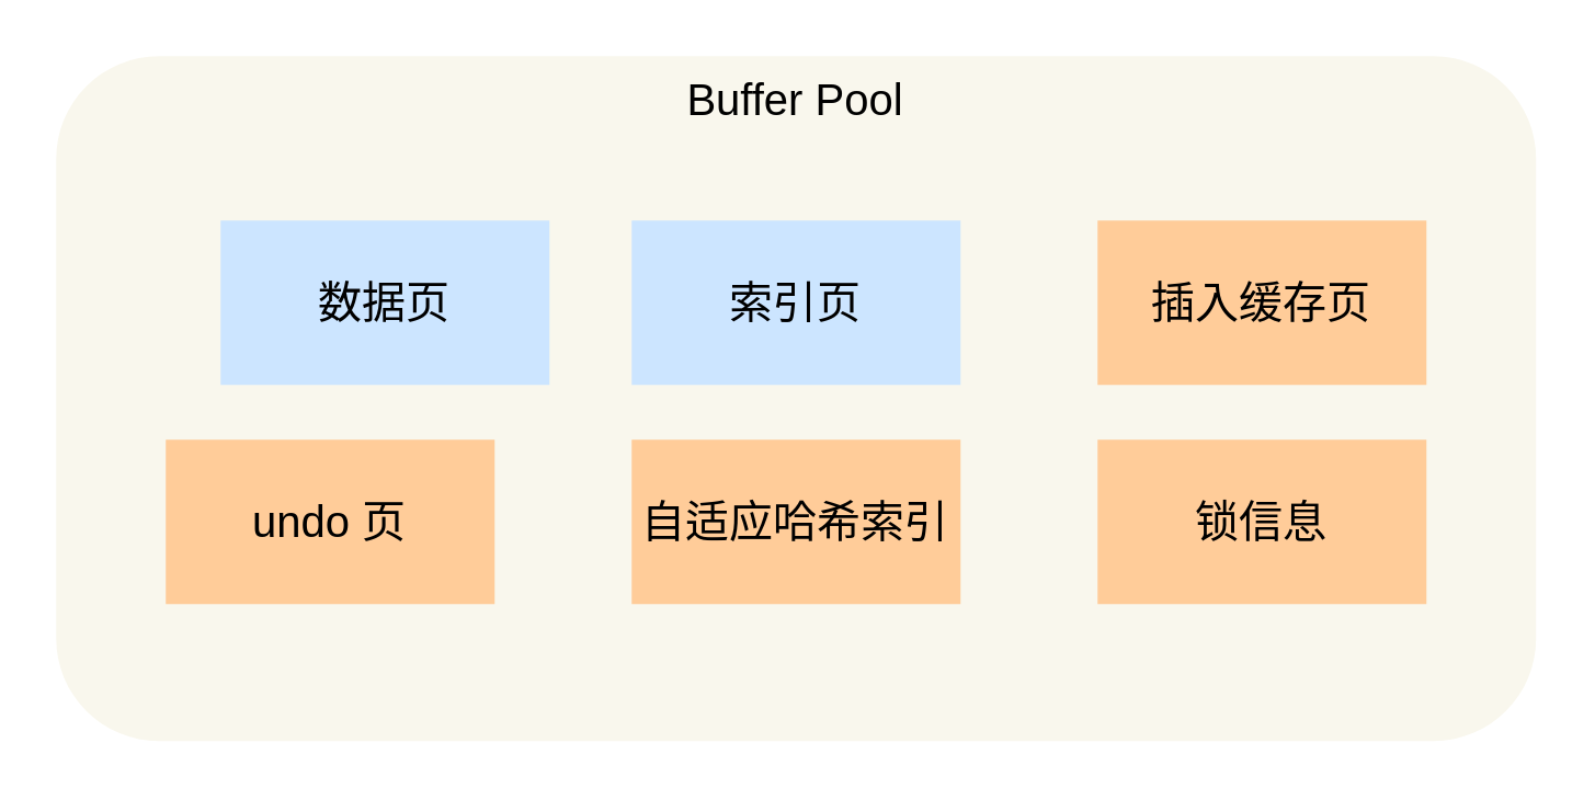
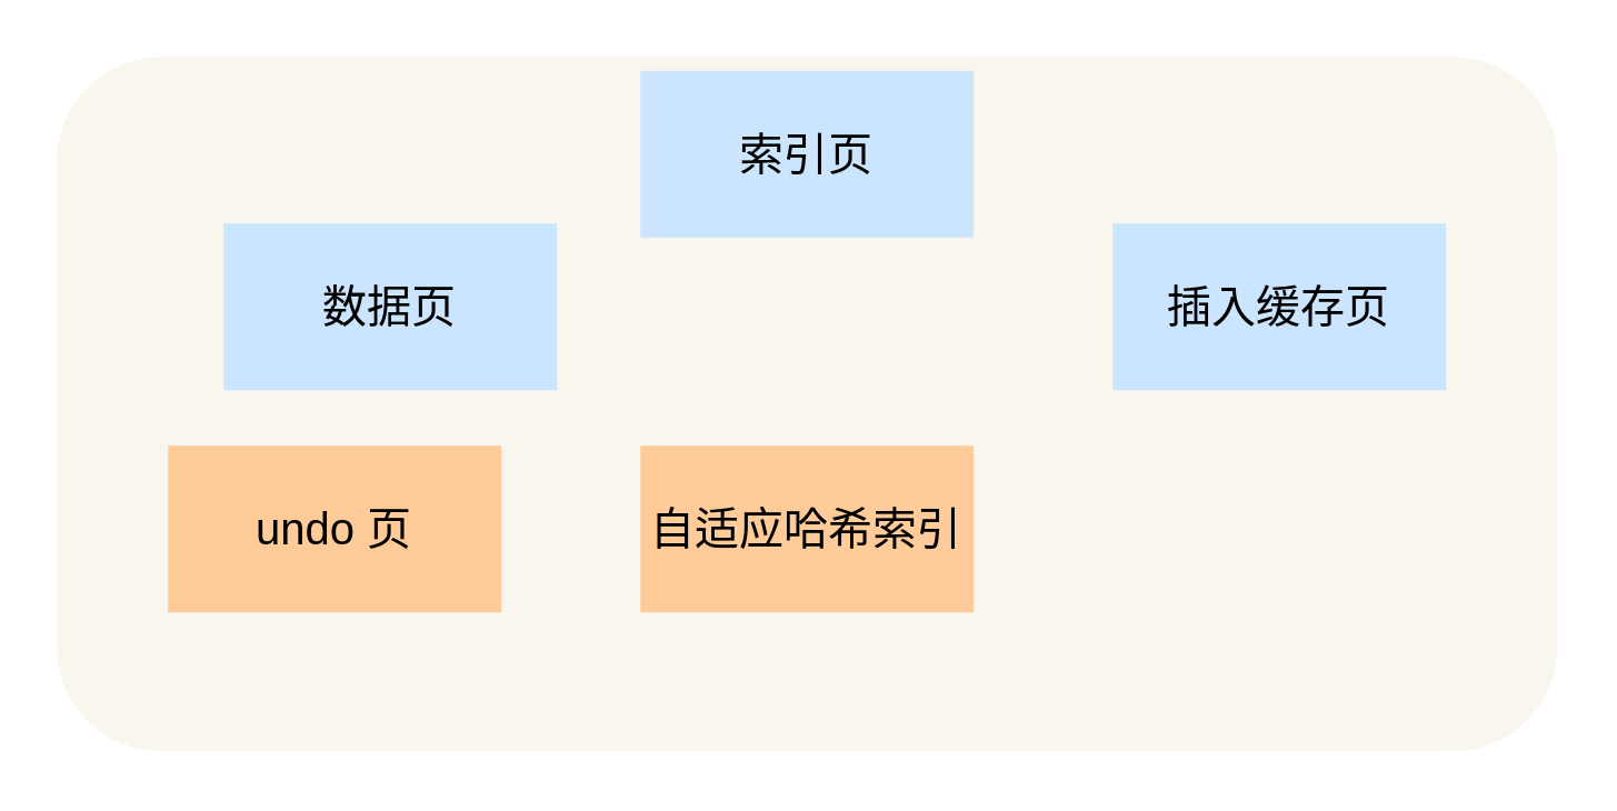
- <mxCell id="4" value="索引页" style="rounded=0;whiteSpace=wrap;html=1;fontSize=16;fillColor=#cce5ff;strokeColor=none;" vertex="1" parent="1"><mxGeometry x="230" y="80" width="120" height="60" as="geometry" /></mxCell>
+ <mxCell id="4" value="索引页" style="rounded=0;whiteSpace=wrap;html=1;fontSize=16;fillColor=#cce5ff;strokeColor=none;" vertex="1" parent="1"><mxGeometry x="230" y="25" width="120" height="60" as="geometry" /></mxCell>
- <mxCell id="5" value="插入缓存页" style="rounded=0;whiteSpace=wrap;html=1;fontSize=16;fillColor=#ffcc99;strokeColor=none;" vertex="1" parent="1"><mxGeometry x="400" y="80" width="120" height="60" as="geometry" /></mxCell>
+ <mxCell id="5" value="插入缓存页" style="rounded=0;whiteSpace=wrap;html=1;fontSize=16;fillColor=#cce5ff;strokeColor=none;" vertex="1" parent="1"><mxGeometry x="400" y="80" width="120" height="60" as="geometry" /></mxCell>
- <mxCell id="8" value="&lt;font face=&quot;helvetica neue, helvetica, arial, sans-serif&quot;&gt;锁信息&lt;/font&gt;" style="rounded=0;whiteSpace=wrap;html=1;fontSize=16;fillColor=#ffcc99;strokeColor=none;" vertex="1" parent="1"><mxGeometry x="400" y="160" width="120" height="60" as="geometry" /></mxCell>
